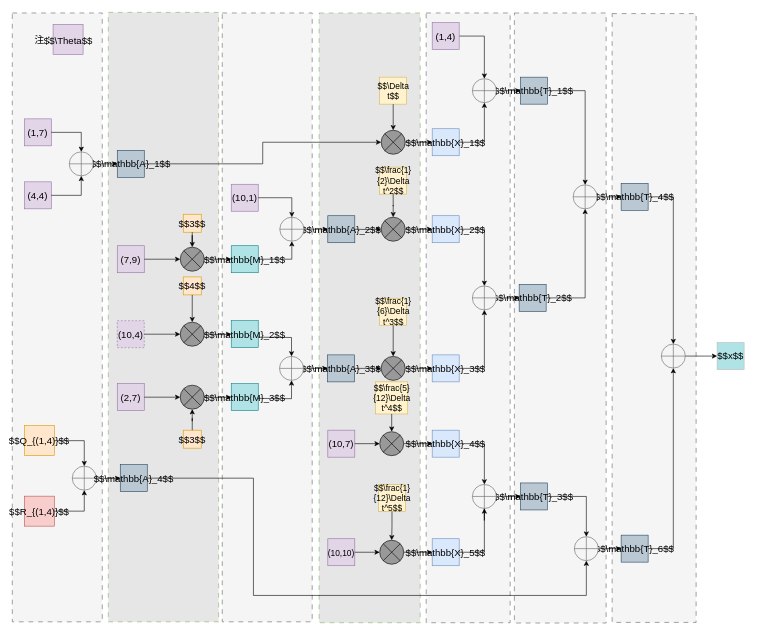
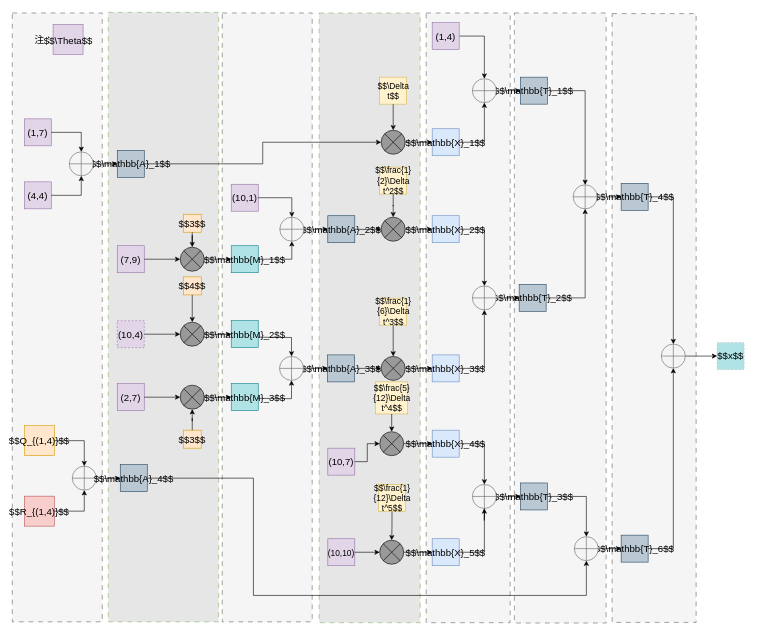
- <mxCell id="106" value="&lt;font style=&quot;font-size: 16px;&quot;&gt;$$x$$&lt;/font&gt;" style="whiteSpace=wrap;html=1;aspect=fixed;fontSize=16;fillColor=#B0E3E6;strokeColor=#BABABA;" vertex="1" parent="1"><mxGeometry x="1195" y="570.5" width="45" height="45" as="geometry" /></mxCell>
+ <mxCell id="106" value="&lt;font style=&quot;font-size: 16px;&quot;&gt;$$x$$&lt;/font&gt;" style="whiteSpace=wrap;html=1;aspect=fixed;fontSize=16;fillColor=#B0E3E6;strokeColor=#BABABA;dashed=1;" vertex="1" parent="1"><mxGeometry x="1195" y="570.5" width="45" height="45" as="geometry" /></mxCell>
- <mxCell id="18" value="(10,7)" style="whiteSpace=wrap;html=1;aspect=fixed;fillColor=#e1d5e7;strokeColor=#9673a6;fontSize=16;" vertex="1" parent="1"><mxGeometry x="546" y="716.5" width="45" height="45" as="geometry" /></mxCell>
+ <mxCell id="18" value="(10,7)" style="whiteSpace=wrap;html=1;aspect=fixed;fillColor=#e1d5e7;strokeColor=#9673a6;fontSize=16;" vertex="1" parent="1"><mxGeometry x="546" y="746.5" width="45" height="45" as="geometry" /></mxCell>
